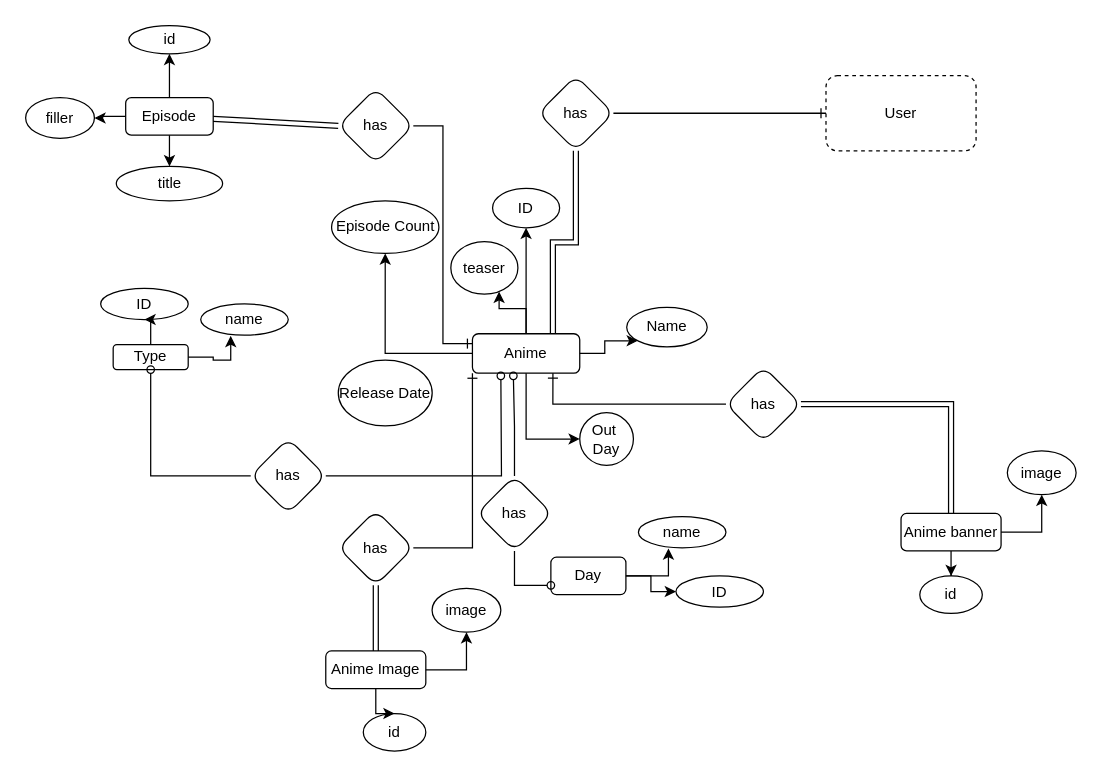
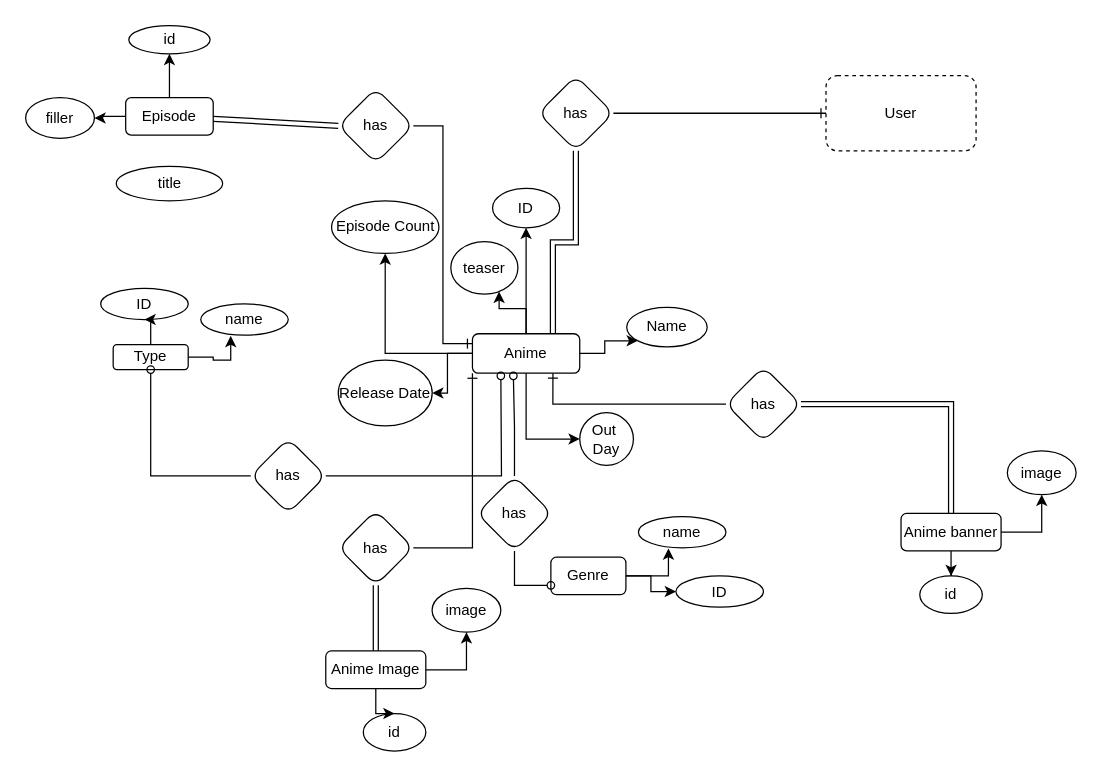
- <mxCell id="41" value="" style="edgeStyle=orthogonalEdgeStyle;rounded=0;orthogonalLoop=1;jettySize=auto;html=1;" parent="36" source="37" target="40" edge="1"><mxGeometry relative="1" as="geometry" /></mxCell>
+ <mxCell id="8" style="edgeStyle=orthogonalEdgeStyle;rounded=0;orthogonalLoop=1;jettySize=auto;html=1;" parent="3" source="4" target="7" edge="1"><mxGeometry relative="1" as="geometry" /></mxCell>
- <mxCell id="33" value="Day" style="rounded=1;whiteSpace=wrap;html=1;" parent="32" vertex="1"><mxGeometry width="60" height="30" as="geometry" /></mxCell>
+ <mxCell id="33" value="Genre" style="rounded=1;whiteSpace=wrap;html=1;" parent="32" vertex="1"><mxGeometry width="60" height="30" as="geometry" /></mxCell>
